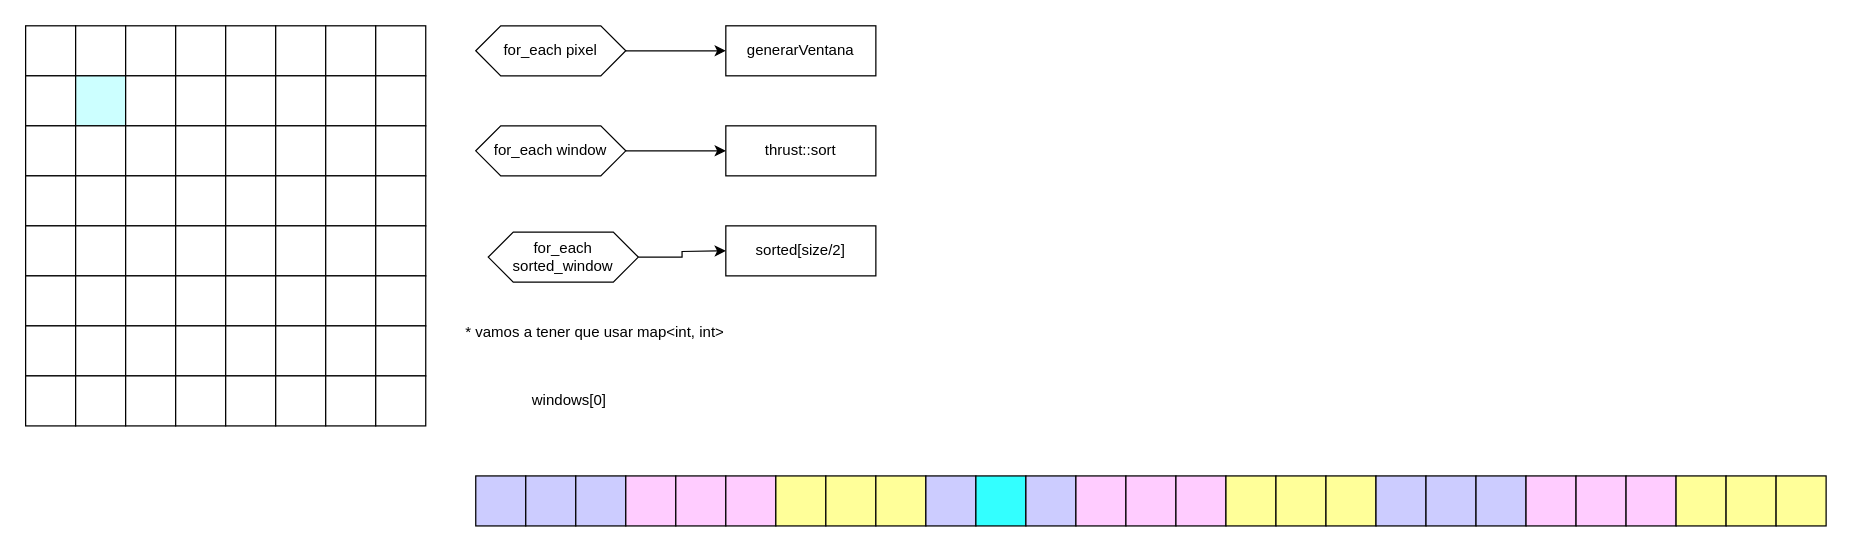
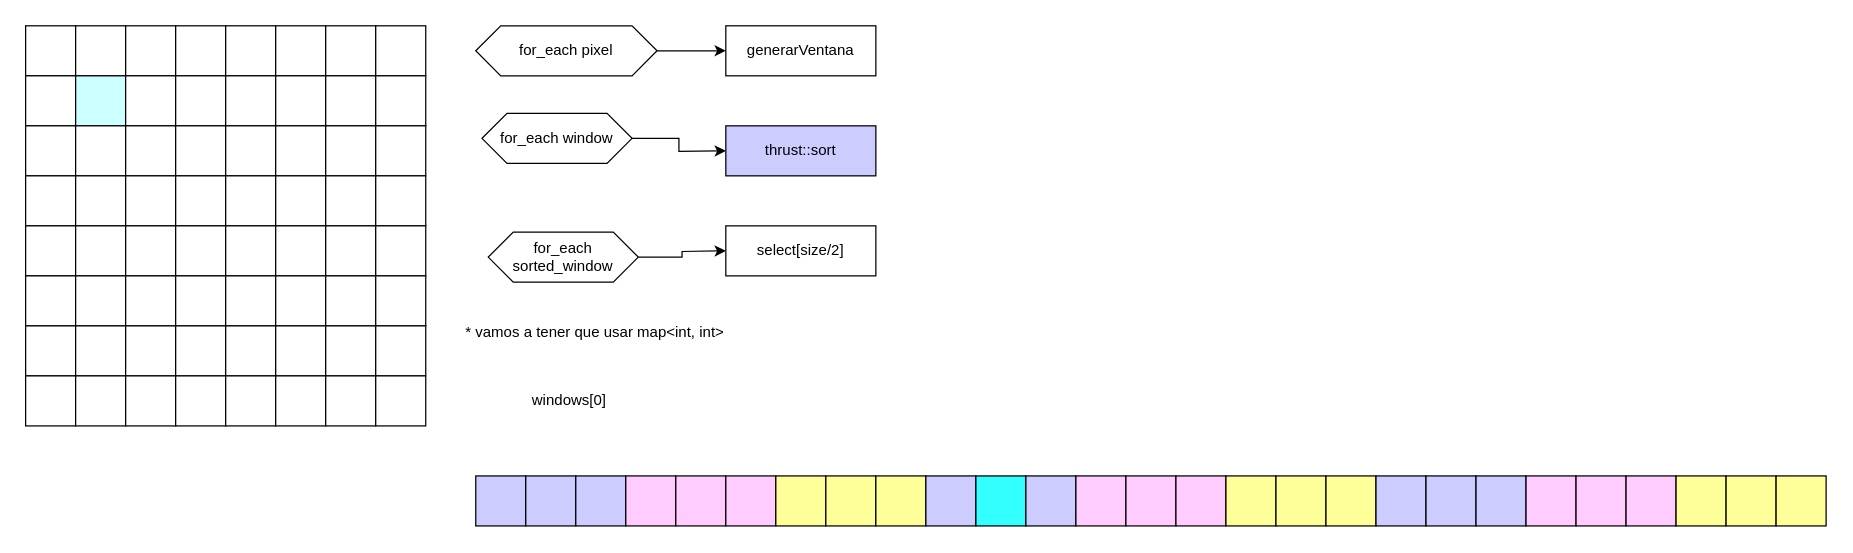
- <mxCell id="67" value="for_each pixel" style="shape=hexagon;perimeter=hexagonPerimeter2;whiteSpace=wrap;html=1;fixedSize=1;" vertex="1" parent="1"><mxGeometry x="380" y="20" width="120" height="40" as="geometry" /></mxCell>
+ <mxCell id="67" value="for_each pixel" style="shape=hexagon;perimeter=hexagonPerimeter2;whiteSpace=wrap;html=1;fixedSize=1;" vertex="1" parent="1"><mxGeometry x="380" y="20" width="145" height="40" as="geometry" /></mxCell>
- <mxCell id="70" value="for_each window" style="shape=hexagon;perimeter=hexagonPerimeter2;whiteSpace=wrap;html=1;fixedSize=1;" vertex="1" parent="1"><mxGeometry x="380" y="100" width="120" height="40" as="geometry" /></mxCell>
+ <mxCell id="70" value="for_each window" style="shape=hexagon;perimeter=hexagonPerimeter2;whiteSpace=wrap;html=1;fixedSize=1;" vertex="1" parent="1"><mxGeometry x="385" y="90" width="120" height="40" as="geometry" /></mxCell>
- <mxCell id="71" value="thrust::sort" style="rounded=0;whiteSpace=wrap;html=1;" vertex="1" parent="1"><mxGeometry x="580" y="100" width="120" height="40" as="geometry" /></mxCell>
+ <mxCell id="71" value="thrust::sort" style="rounded=0;whiteSpace=wrap;html=1;fillColor=#ccccff;" vertex="1" parent="1"><mxGeometry x="580" y="100" width="120" height="40" as="geometry" /></mxCell>
- <mxCell id="74" value="sorted[size/2]" style="rounded=0;whiteSpace=wrap;html=1;" vertex="1" parent="1"><mxGeometry x="580" y="180" width="120" height="40" as="geometry" /></mxCell>
+ <mxCell id="74" value="select[size/2]" style="rounded=0;whiteSpace=wrap;html=1;" vertex="1" parent="1"><mxGeometry x="580" y="180" width="120" height="40" as="geometry" /></mxCell>
